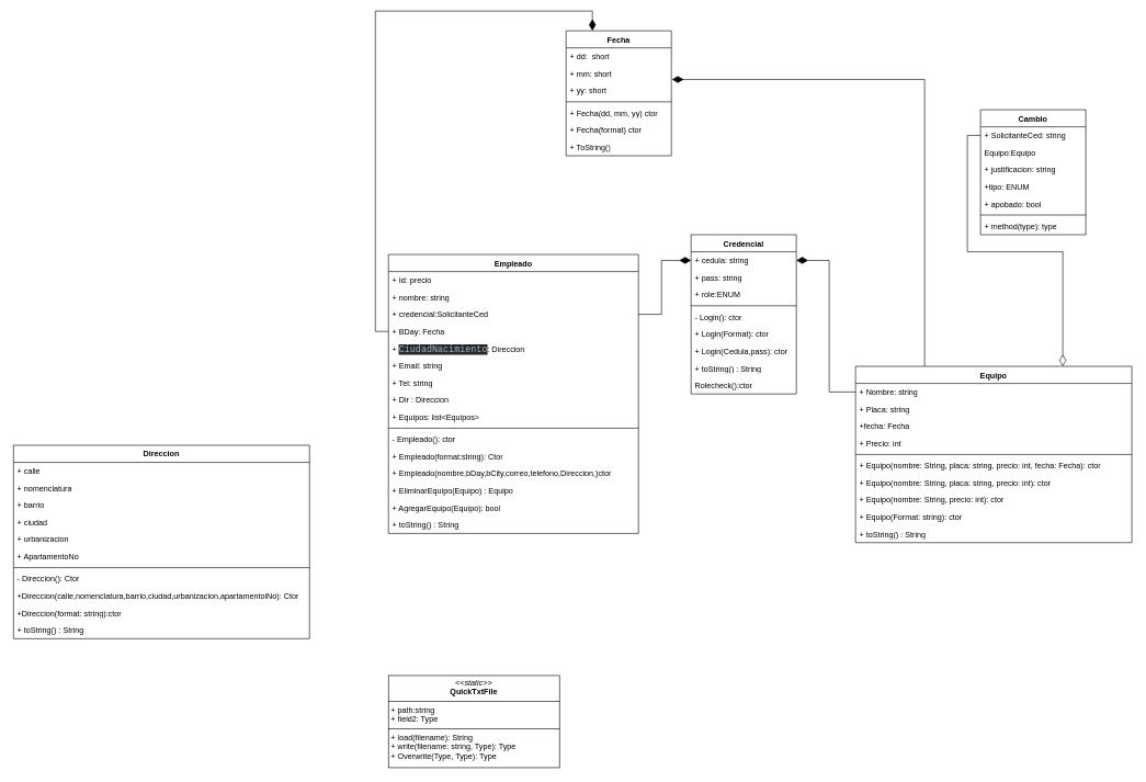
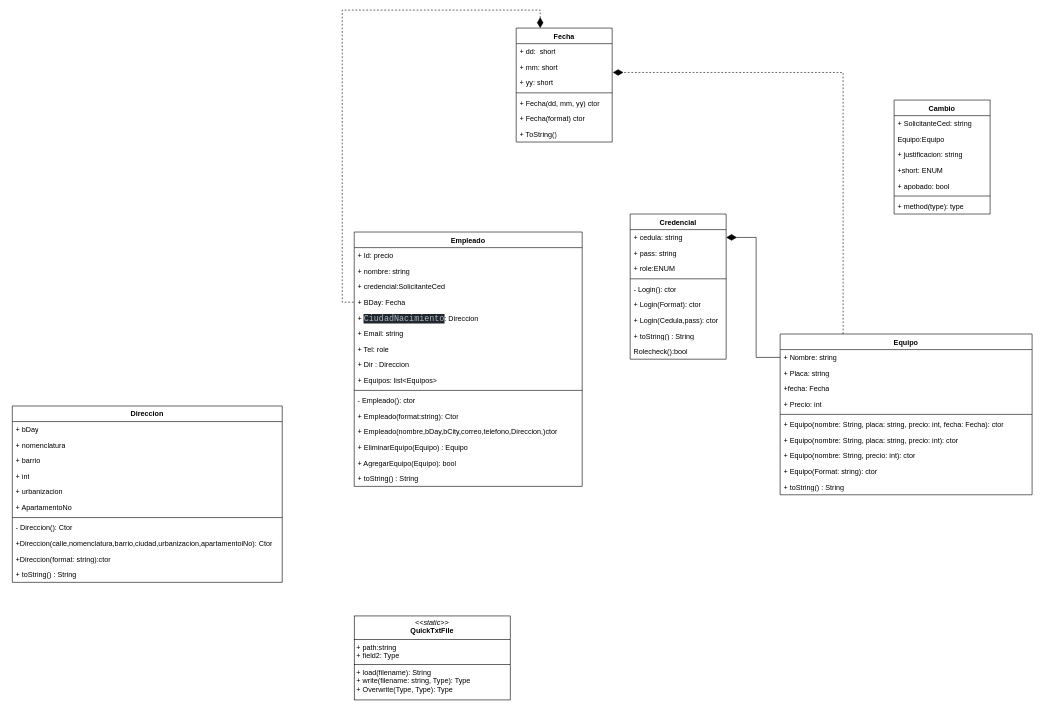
- <mxCell id="19" style="rounded=0;orthogonalLoop=1;jettySize=auto;html=1;exitX=0.25;exitY=0;exitDx=0;exitDy=0;entryX=0;entryY=0.5;entryDx=0;entryDy=0;startArrow=diamondThin;startFill=1;endArrow=none;endFill=0;startSize=15;endSize=15;edgeStyle=orthogonalEdgeStyle;" parent="1" source="20" target="6" edge="1"><mxGeometry relative="1" as="geometry" /></mxCell>
+ <mxCell id="19" style="rounded=0;orthogonalLoop=1;jettySize=auto;html=1;exitX=0.25;exitY=0;exitDx=0;exitDy=0;entryX=0;entryY=0.5;entryDx=0;entryDy=0;startArrow=diamondThin;startFill=1;endArrow=none;endFill=0;startSize=15;endSize=15;edgeStyle=orthogonalEdgeStyle;dashed=1;" parent="1" source="20" target="6" edge="1"><mxGeometry relative="1" as="geometry" /></mxCell>
- <mxCell id="73" style="rounded=0;orthogonalLoop=1;jettySize=auto;html=1;exitX=0.25;exitY=0;exitDx=0;exitDy=0;entryX=1.006;entryY=0.846;entryDx=0;entryDy=0;entryPerimeter=0;endSize=15;startSize=15;edgeStyle=orthogonalEdgeStyle;endArrow=diamondThin;endFill=1;" parent="1" source="51" target="22" edge="1"><mxGeometry relative="1" as="geometry" /></mxCell>
+ <mxCell id="73" style="rounded=0;orthogonalLoop=1;jettySize=auto;html=1;exitX=0.25;exitY=0;exitDx=0;exitDy=0;entryX=1.006;entryY=0.846;entryDx=0;entryDy=0;entryPerimeter=0;endSize=15;startSize=15;edgeStyle=orthogonalEdgeStyle;endArrow=diamondThin;endFill=1;dashed=1;" parent="1" source="51" target="22" edge="1"><mxGeometry relative="1" as="geometry" /></mxCell>
- <mxCell id="66" value="+tipo: ENUM" style="text;strokeColor=none;fillColor=none;align=left;verticalAlign=top;spacingLeft=4;spacingRight=4;overflow=hidden;rotatable=0;points=[[0,0.5],[1,0.5]];portConstraint=eastwest;whiteSpace=wrap;html=1;" parent="62" vertex="1"><mxGeometry y="104" width="160" height="26" as="geometry" /></mxCell>
+ <mxCell id="66" value="+short: ENUM" style="text;strokeColor=none;fillColor=none;align=left;verticalAlign=top;spacingLeft=4;spacingRight=4;overflow=hidden;rotatable=0;points=[[0,0.5],[1,0.5]];portConstraint=eastwest;whiteSpace=wrap;html=1;" parent="62" vertex="1"><mxGeometry y="104" width="160" height="26" as="geometry" /></mxCell>
- <mxCell id="71" style="edgeStyle=orthogonalEdgeStyle;rounded=0;orthogonalLoop=1;jettySize=auto;html=1;entryX=0.75;entryY=0;entryDx=0;entryDy=0;endSize=15;startSize=15;endArrow=diamondThin;endFill=0;" parent="1" source="63" target="51" edge="1"><mxGeometry relative="1" as="geometry" /></mxCell>
- <mxCell id="72" style="rounded=0;orthogonalLoop=1;jettySize=auto;html=1;exitX=1;exitY=0.5;exitDx=0;exitDy=0;entryX=0;entryY=0.5;entryDx=0;entryDy=0;edgeStyle=orthogonalEdgeStyle;endSize=15;startSize=15;endArrow=diamondThin;endFill=1;" parent="1" source="5" target="42" edge="1"><mxGeometry relative="1" as="geometry" /></mxCell>
- <mxCell id="9" value="+ Tel: string" style="text;strokeColor=none;fillColor=none;align=left;verticalAlign=top;spacingLeft=4;spacingRight=4;overflow=hidden;rotatable=0;points=[[0,0.5],[1,0.5]];portConstraint=eastwest;whiteSpace=wrap;html=1;" parent="2" vertex="1"><mxGeometry y="182" width="380" height="26" as="geometry" /></mxCell>
+ <mxCell id="9" value="+ Tel: role" style="text;strokeColor=none;fillColor=none;align=left;verticalAlign=top;spacingLeft=4;spacingRight=4;overflow=hidden;rotatable=0;points=[[0,0.5],[1,0.5]];portConstraint=eastwest;whiteSpace=wrap;html=1;" parent="2" vertex="1"><mxGeometry y="182" width="380" height="26" as="geometry" /></mxCell>
- <mxCell id="50" value="Rolecheck():ctor" style="text;strokeColor=none;fillColor=none;align=left;verticalAlign=top;spacingLeft=4;spacingRight=4;overflow=hidden;rotatable=0;points=[[0,0.5],[1,0.5]];portConstraint=eastwest;whiteSpace=wrap;html=1;" parent="41" vertex="1"><mxGeometry y="216" width="160" height="26" as="geometry" /></mxCell>
+ <mxCell id="50" value="Rolecheck():bool" style="text;strokeColor=none;fillColor=none;align=left;verticalAlign=top;spacingLeft=4;spacingRight=4;overflow=hidden;rotatable=0;points=[[0,0.5],[1,0.5]];portConstraint=eastwest;whiteSpace=wrap;html=1;" parent="41" vertex="1"><mxGeometry y="216" width="160" height="26" as="geometry" /></mxCell>
- <mxCell id="29" value="+ calle" style="text;strokeColor=none;fillColor=none;align=left;verticalAlign=top;spacingLeft=4;spacingRight=4;overflow=hidden;rotatable=0;points=[[0,0.5],[1,0.5]];portConstraint=eastwest;whiteSpace=wrap;html=1;" parent="28" vertex="1"><mxGeometry y="26" width="450" height="26" as="geometry" /></mxCell>
+ <mxCell id="29" value="+ bDay" style="text;strokeColor=none;fillColor=none;align=left;verticalAlign=top;spacingLeft=4;spacingRight=4;overflow=hidden;rotatable=0;points=[[0,0.5],[1,0.5]];portConstraint=eastwest;whiteSpace=wrap;html=1;" parent="28" vertex="1"><mxGeometry y="26" width="450" height="26" as="geometry" /></mxCell>
- <mxCell id="32" value="+ ciudad" style="text;strokeColor=none;fillColor=none;align=left;verticalAlign=top;spacingLeft=4;spacingRight=4;overflow=hidden;rotatable=0;points=[[0,0.5],[1,0.5]];portConstraint=eastwest;whiteSpace=wrap;html=1;" parent="28" vertex="1"><mxGeometry y="104" width="450" height="26" as="geometry" /></mxCell>
+ <mxCell id="32" value="+ int" style="text;strokeColor=none;fillColor=none;align=left;verticalAlign=top;spacingLeft=4;spacingRight=4;overflow=hidden;rotatable=0;points=[[0,0.5],[1,0.5]];portConstraint=eastwest;whiteSpace=wrap;html=1;" parent="28" vertex="1"><mxGeometry y="104" width="450" height="26" as="geometry" /></mxCell>
